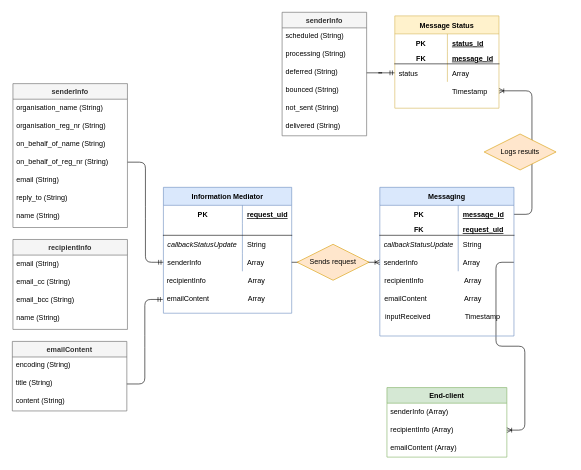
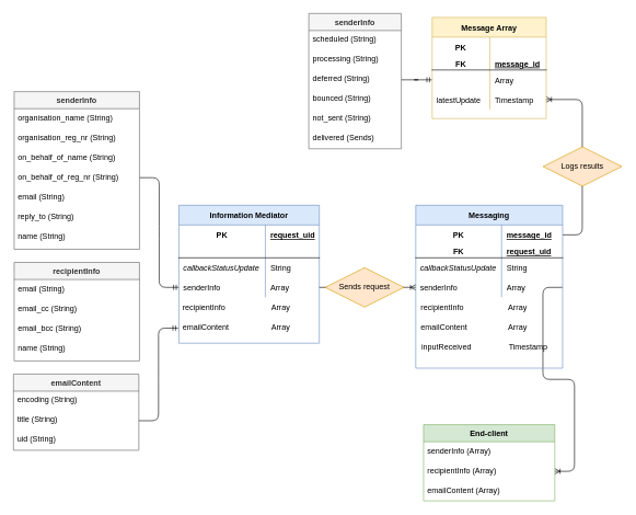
- <mxCell id="67" value="Message Status" style="shape=table;startSize=30;container=1;collapsible=1;childLayout=tableLayout;fixedRows=1;rowLines=0;fontStyle=1;align=center;resizeLast=1;labelBackgroundColor=none;fillColor=#fff2cc;strokeColor=#d6b656;" vertex="1" parent="1"><mxGeometry x="658" y="26" width="173.75" height="154" as="geometry" /></mxCell>
+ <mxCell id="67" value="Message Array" style="shape=table;startSize=30;container=1;collapsible=1;childLayout=tableLayout;fixedRows=1;rowLines=0;fontStyle=1;align=center;resizeLast=1;labelBackgroundColor=none;fillColor=#fff2cc;strokeColor=#d6b656;" vertex="1" parent="1"><mxGeometry x="658" y="26" width="173.75" height="154" as="geometry" /></mxCell>
- <mxCell id="70" value="status_id" style="shape=partialRectangle;connectable=0;fillColor=none;top=0;left=0;bottom=0;right=0;align=left;spacingLeft=6;fontStyle=5;overflow=hidden;" vertex="1" parent="68"><mxGeometry x="87.75" width="86" height="30" as="geometry" /></mxCell>
- <mxCell id="75" value="status" style="shape=partialRectangle;connectable=0;fillColor=none;top=0;left=0;bottom=0;right=0;editable=1;overflow=hidden;align=left;spacingLeft=5;fontStyle=0" vertex="1" parent="74"><mxGeometry width="87.75" height="30" as="geometry" /></mxCell>
+ <mxCell id="78" value="latestUpdate" style="shape=partialRectangle;connectable=0;fillColor=none;top=0;left=0;bottom=0;right=0;editable=1;overflow=hidden;align=left;spacingLeft=5;" vertex="1" parent="77"><mxGeometry width="87.75" height="30" as="geometry" /></mxCell>
- <mxCell id="86" value="delivered (String)" style="text;strokeColor=none;fillColor=none;spacingLeft=4;spacingRight=4;overflow=hidden;rotatable=0;points=[[0,0.5],[1,0.5]];portConstraint=eastwest;fontSize=12;" vertex="1" parent="80"><mxGeometry y="176" width="141" height="30" as="geometry" /></mxCell>
+ <mxCell id="86" value="delivered (Sends)" style="text;strokeColor=none;fillColor=none;spacingLeft=4;spacingRight=4;overflow=hidden;rotatable=0;points=[[0,0.5],[1,0.5]];portConstraint=eastwest;fontSize=12;" vertex="1" parent="80"><mxGeometry y="176" width="141" height="30" as="geometry" /></mxCell>
- <mxCell id="62" value="Logs results" style="shape=rhombus;perimeter=rhombusPerimeter;whiteSpace=wrap;html=1;align=center;labelBackgroundColor=none;fillColor=#ffe6cc;strokeColor=#d79b00;" vertex="1" parent="1"><mxGeometry x="807" y="223" width="120" height="60" as="geometry" /></mxCell>
+ <mxCell id="62" value="Logs results" style="shape=rhombus;perimeter=rhombusPerimeter;whiteSpace=wrap;html=1;align=center;labelBackgroundColor=none;fillColor=#ffe6cc;strokeColor=#d79b00;" vertex="1" parent="1"><mxGeometry x="827" y="223" width="120" height="60" as="geometry" /></mxCell>
- <mxCell id="30" value="content (String)" style="text;strokeColor=none;fillColor=none;spacingLeft=4;spacingRight=4;overflow=hidden;rotatable=0;points=[[0,0.5],[1,0.5]];portConstraint=eastwest;fontSize=12;" vertex="1" parent="27"><mxGeometry y="86" width="191" height="30" as="geometry" /></mxCell>
+ <mxCell id="30" value="uid (String)" style="text;strokeColor=none;fillColor=none;spacingLeft=4;spacingRight=4;overflow=hidden;rotatable=0;points=[[0,0.5],[1,0.5]];portConstraint=eastwest;fontSize=12;" vertex="1" parent="27"><mxGeometry y="86" width="191" height="30" as="geometry" /></mxCell>
